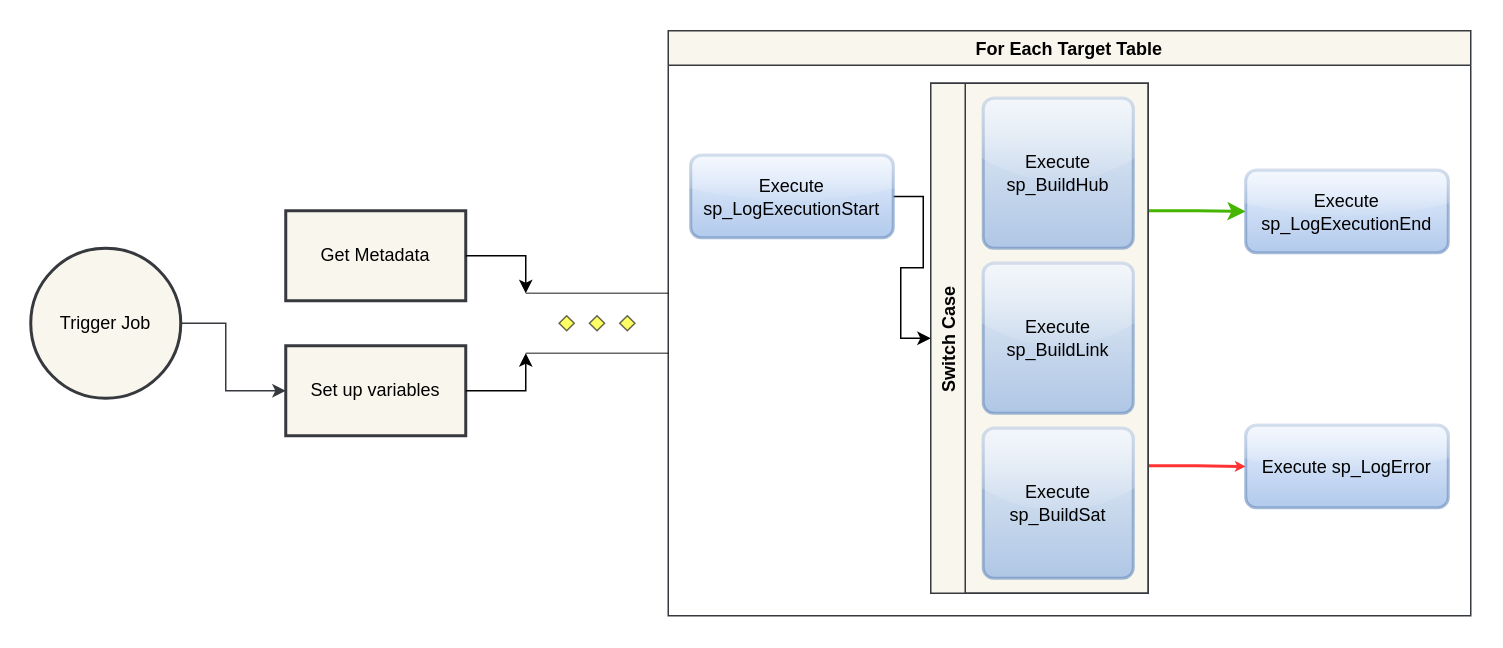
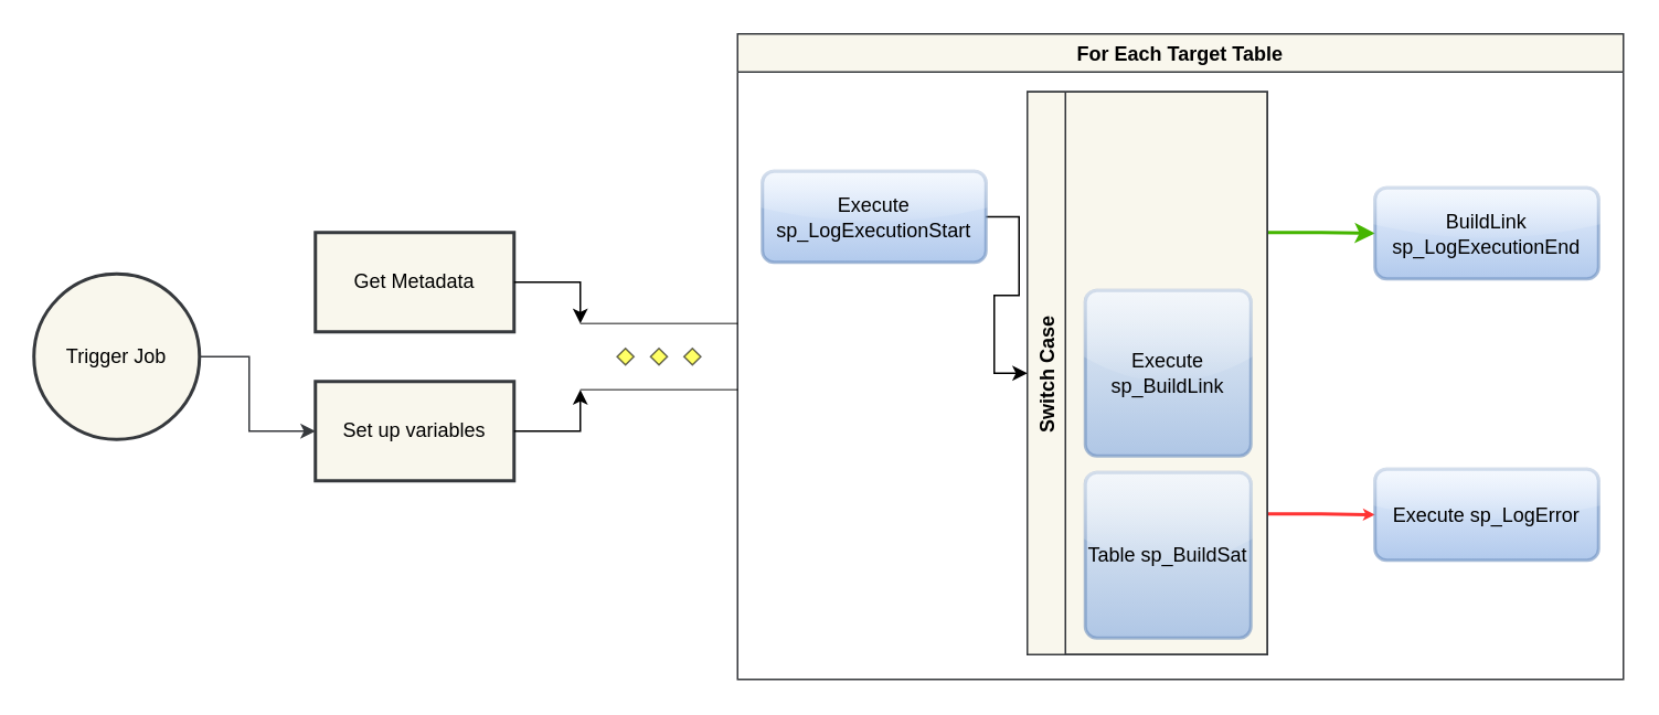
- <mxCell id="9" value="Execute sp_BuildHub" style="rounded=1;whiteSpace=wrap;html=1;absoluteArcSize=1;arcSize=14;strokeWidth=2;sketch=0;fillColor=#dae8fc;strokeColor=#6c8ebf;gradientColor=#7ea6e0;glass=1;opacity=60;" vertex="1" parent="7"><mxGeometry x="210" y="45" width="100" height="100" as="geometry" /></mxCell>
- <mxCell id="17" value="Execute sp_LogExecutionEnd" style="rounded=1;whiteSpace=wrap;html=1;absoluteArcSize=1;arcSize=14;strokeWidth=2;sketch=0;fillColor=#dae8fc;strokeColor=#6c8ebf;gradientColor=#7ea6e0;glass=1;opacity=60;" vertex="1" parent="7"><mxGeometry x="385" y="93" width="135" height="55" as="geometry" /></mxCell>
+ <mxCell id="17" value="BuildLink sp_LogExecutionEnd" style="rounded=1;whiteSpace=wrap;html=1;absoluteArcSize=1;arcSize=14;strokeWidth=2;sketch=0;fillColor=#dae8fc;strokeColor=#6c8ebf;gradientColor=#7ea6e0;glass=1;opacity=60;" vertex="1" parent="7"><mxGeometry x="385" y="93" width="135" height="55" as="geometry" /></mxCell>
- <mxCell id="11" value="Execute sp_BuildSat" style="rounded=1;whiteSpace=wrap;html=1;absoluteArcSize=1;arcSize=14;strokeWidth=2;sketch=0;fillColor=#dae8fc;strokeColor=#6c8ebf;gradientColor=#7ea6e0;glass=1;opacity=60;" vertex="1" parent="7"><mxGeometry x="210" y="265" width="100" height="100" as="geometry" /></mxCell>
+ <mxCell id="11" value="Table sp_BuildSat" style="rounded=1;whiteSpace=wrap;html=1;absoluteArcSize=1;arcSize=14;strokeWidth=2;sketch=0;fillColor=#dae8fc;strokeColor=#6c8ebf;gradientColor=#7ea6e0;glass=1;opacity=60;" vertex="1" parent="7"><mxGeometry x="210" y="265" width="100" height="100" as="geometry" /></mxCell>
